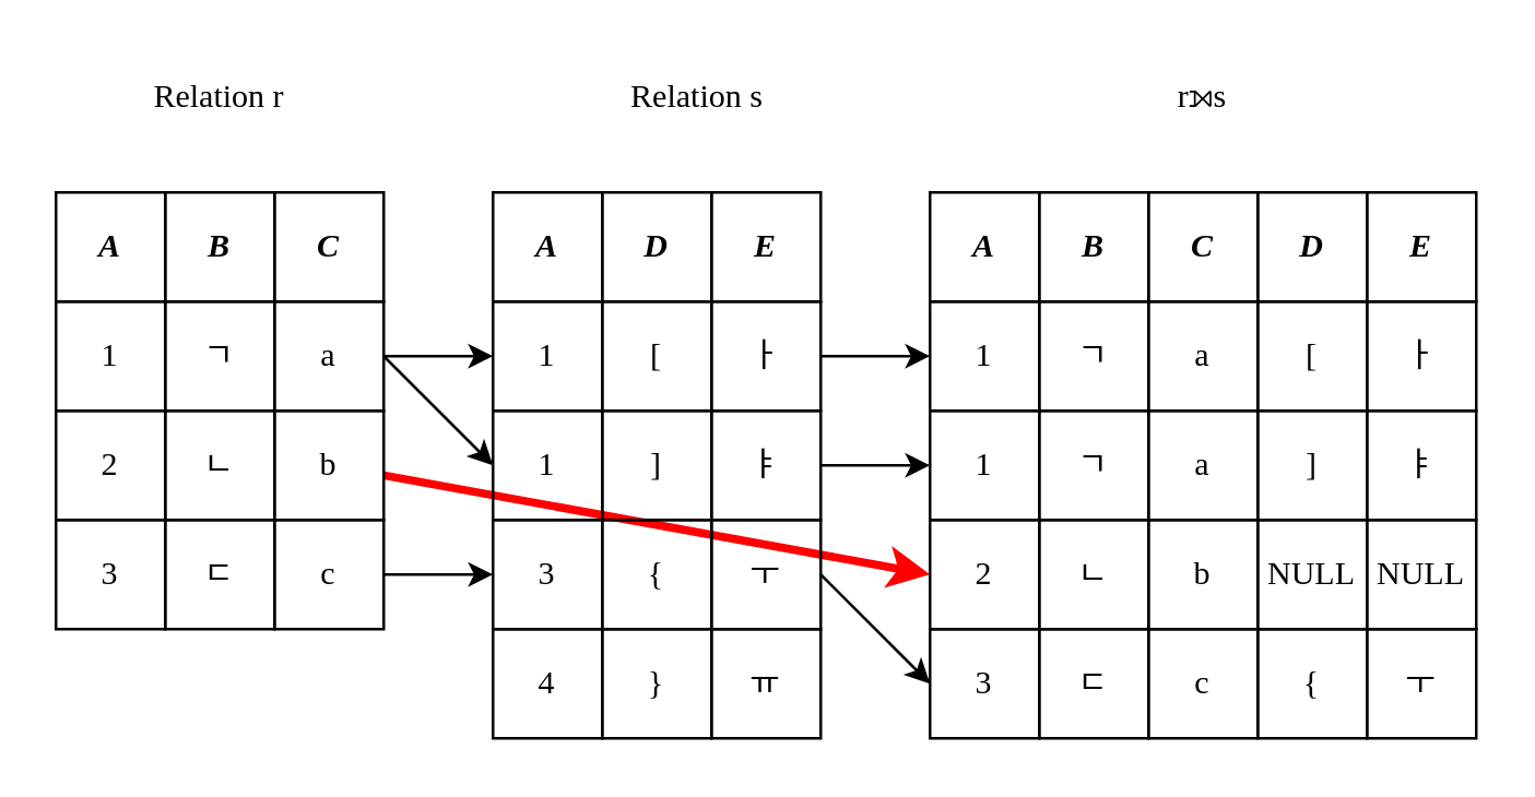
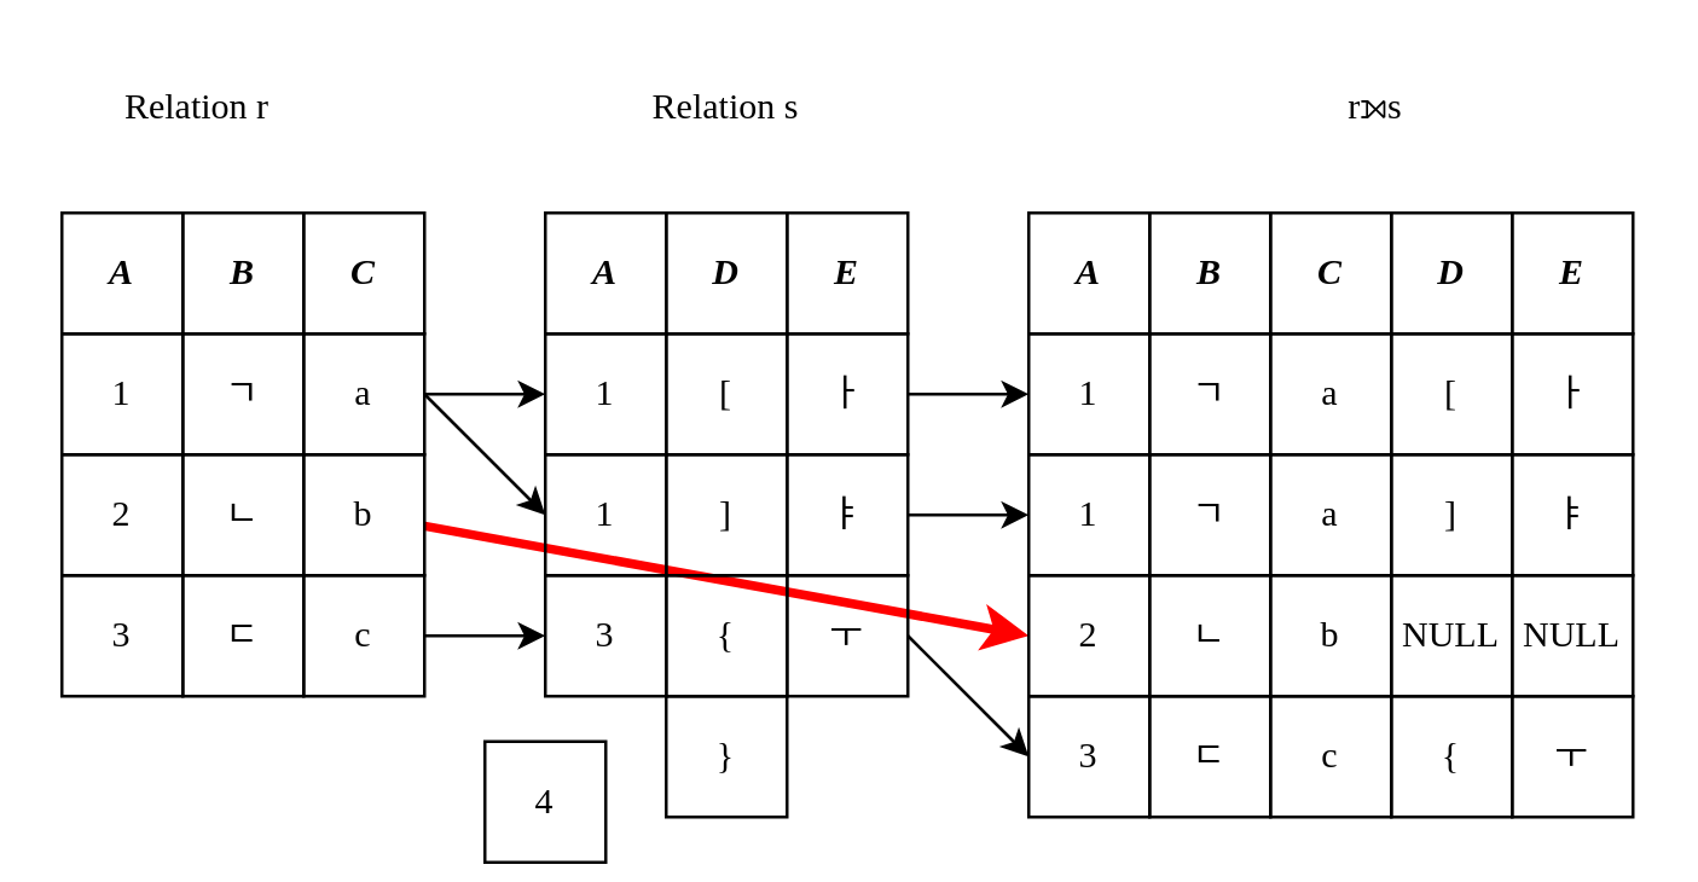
- <mxCell id="56" value="&lt;font face=&quot;Pretendard Medium&quot;&gt;Relation r&lt;/font&gt;" style="text;html=1;align=center;verticalAlign=middle;whiteSpace=wrap;rounded=0;" vertex="1" parent="1"><mxGeometry x="20" y="20" width="120" height="30" as="geometry" /></mxCell>
+ <mxCell id="56" value="&lt;font face=&quot;Pretendard Medium&quot;&gt;Relation r&lt;/font&gt;" style="text;html=1;align=center;verticalAlign=middle;whiteSpace=wrap;rounded=0;" vertex="1" parent="1"><mxGeometry x="5" y="20" width="120" height="30" as="geometry" /></mxCell>
- <mxCell id="57" value="&lt;font face=&quot;Pretendard Medium&quot;&gt;Relation s&lt;/font&gt;" style="text;html=1;align=center;verticalAlign=middle;whiteSpace=wrap;rounded=0;" vertex="1" parent="1"><mxGeometry x="195" y="20" width="120" height="30" as="geometry" /></mxCell>
+ <mxCell id="57" value="&lt;font face=&quot;Pretendard Medium&quot;&gt;Relation s&lt;/font&gt;" style="text;html=1;align=center;verticalAlign=middle;whiteSpace=wrap;rounded=0;" vertex="1" parent="1"><mxGeometry x="180" y="20" width="120" height="30" as="geometry" /></mxCell>
- <mxCell id="58" value="&lt;font face=&quot;Pretendard Medium&quot;&gt;r&lt;span style=&quot;background-color: initial;&quot;&gt;⟕&lt;/span&gt;&lt;span style=&quot;&quot; id=&quot;char-node&quot;&gt;s&lt;/span&gt;&lt;/font&gt;" style="text;html=1;align=center;verticalAlign=middle;whiteSpace=wrap;rounded=0;" vertex="1" parent="1"><mxGeometry x="380" y="20" width="120" height="30" as="geometry" /></mxCell>
+ <mxCell id="58" value="&lt;font face=&quot;Pretendard Medium&quot;&gt;r&lt;span style=&quot;background-color: initial;&quot;&gt;⟕&lt;/span&gt;&lt;span style=&quot;&quot; id=&quot;char-node&quot;&gt;s&lt;/span&gt;&lt;/font&gt;" style="text;html=1;align=center;verticalAlign=middle;whiteSpace=wrap;rounded=0;" vertex="1" parent="1"><mxGeometry x="395" y="20" width="120" height="30" as="geometry" /></mxCell>
- <mxCell id="53" value="4" style="rounded=0;whiteSpace=wrap;html=1;fontFamily=Pretendard Medium;fontStyle=0;fillColor=none;" vertex="1" parent="1"><mxGeometry x="180" y="230" width="40" height="40" as="geometry" /></mxCell>
+ <mxCell id="53" value="4" style="rounded=0;whiteSpace=wrap;html=1;fontFamily=Pretendard Medium;fontStyle=0;fillColor=none;" vertex="1" parent="1"><mxGeometry x="160" y="245" width="40" height="40" as="geometry" /></mxCell>
- <mxCell id="55" value="ㅠ" style="rounded=0;whiteSpace=wrap;html=1;fontFamily=Pretendard Medium;fontStyle=0;fillColor=none;" vertex="1" parent="1"><mxGeometry x="260" y="230" width="40" height="40" as="geometry" /></mxCell>
